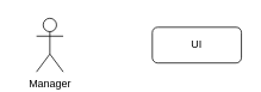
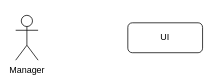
- <mxCell id="2" value="Manager" style="shape=umlActor;verticalLabelPosition=bottom;verticalAlign=top;html=1;" vertex="1" parent="1"><mxGeometry x="40" y="20" width="30" height="60" as="geometry" /></mxCell>
+ <mxCell id="2" value="Manager" style="shape=umlActor;verticalLabelPosition=bottom;verticalAlign=top;html=1;" vertex="1" parent="1"><mxGeometry x="20" y="20" width="30" height="60" as="geometry" /></mxCell>
